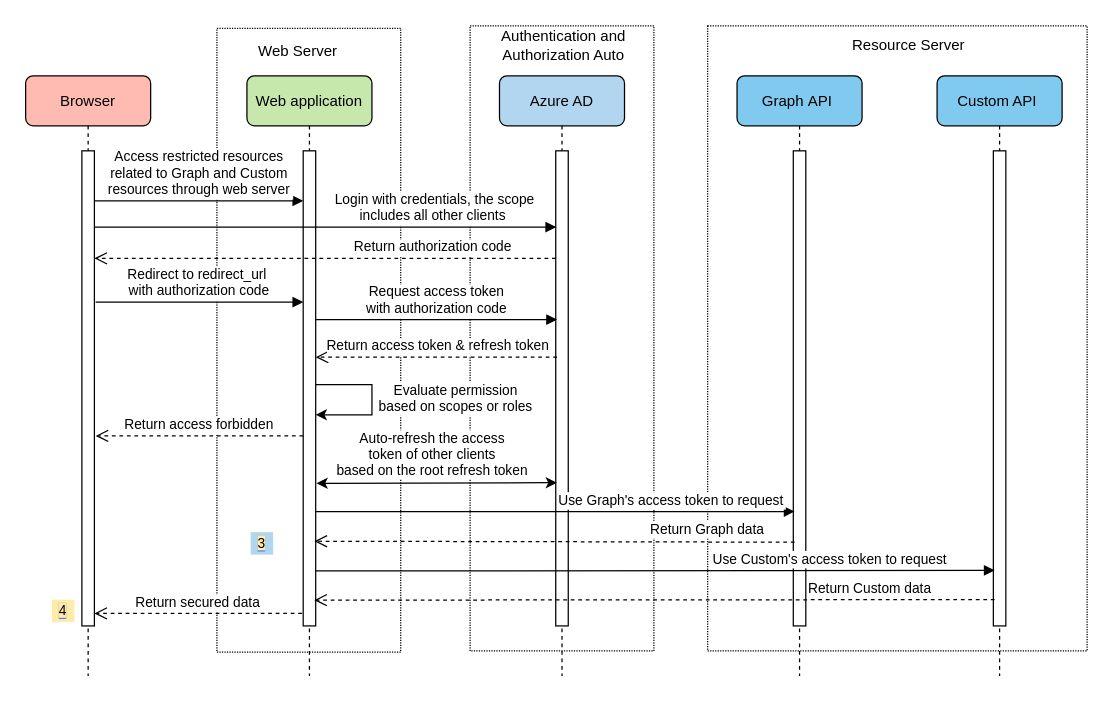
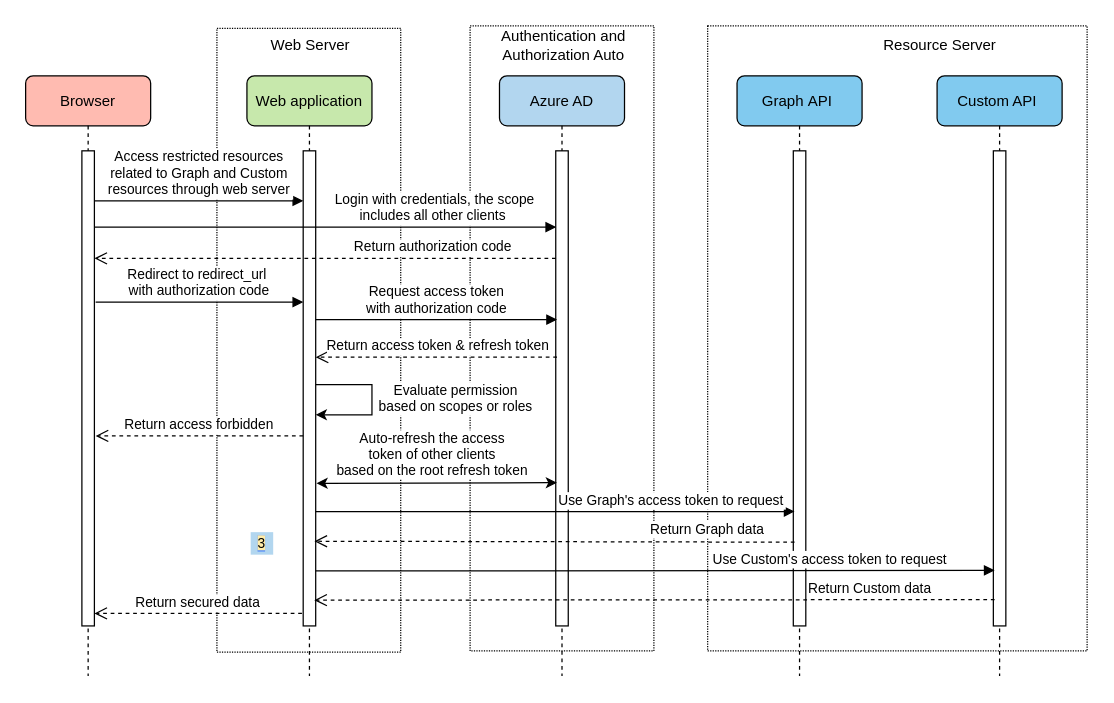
- <mxCell id="29" value="Resource Server" style="text;html=1;strokeColor=none;fillColor=none;align=center;verticalAlign=middle;whiteSpace=wrap;rounded=0;dashed=1;dashPattern=1 1;" parent="1" vertex="1"><mxGeometry x="647" y="26" width="159" height="20" as="geometry" /></mxCell>
+ <mxCell id="29" value="Resource Server" style="text;html=1;strokeColor=none;fillColor=none;align=center;verticalAlign=middle;whiteSpace=wrap;rounded=0;dashed=1;dashPattern=1 1;" parent="1" vertex="1"><mxGeometry x="672" y="26" width="159" height="20" as="geometry" /></mxCell>
- <mxCell id="25" value="Web Server" style="text;html=1;strokeColor=none;fillColor=none;align=center;verticalAlign=middle;whiteSpace=wrap;rounded=0;dashed=1;dashPattern=1 1;" parent="1" vertex="1"><mxGeometry x="180" y="31" width="116" height="20" as="geometry" /></mxCell>
+ <mxCell id="25" value="Web Server" style="text;html=1;strokeColor=none;fillColor=none;align=center;verticalAlign=middle;whiteSpace=wrap;rounded=0;dashed=1;dashPattern=1 1;" parent="1" vertex="1"><mxGeometry x="190" y="26" width="116" height="20" as="geometry" /></mxCell>
- <mxCell id="20" value="&lt;span style=&quot;background-color: rgb(255, 236, 169); font-size: 11px;&quot;&gt;4&lt;/span&gt;" style="rounded=0;whiteSpace=wrap;html=1;labelBackgroundColor=#4A86FF;fillColor=#FFECA9;strokeColor=none;fontSize=11;" parent="1" vertex="1"><mxGeometry x="41" y="479" width="18" height="18" as="geometry" /></mxCell>
